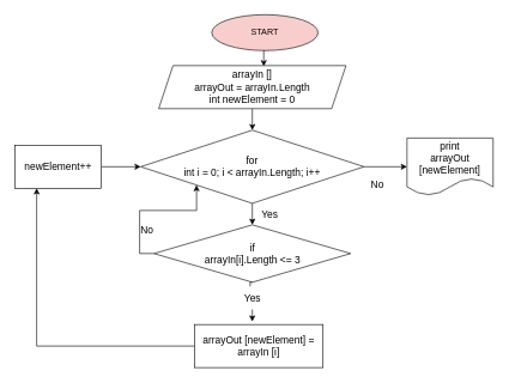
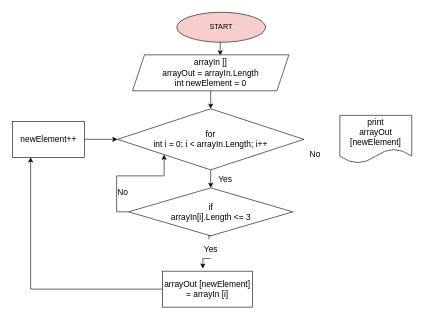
- <mxCell id="7" style="edgeStyle=orthogonalEdgeStyle;rounded=0;orthogonalLoop=1;jettySize=auto;html=1;exitX=1;exitY=0.5;exitDx=0;exitDy=0;fontSize=14;" edge="1" parent="1" source="8" target="20"><mxGeometry relative="1" as="geometry" /></mxCell>
- <mxCell id="13" value="arrayOut [newElement] = arrayIn [i]" style="rounded=0;whiteSpace=wrap;html=1;fontSize=14;" vertex="1" parent="1"><mxGeometry x="270" y="452" width="179" height="60" as="geometry" /></mxCell>
+ <mxCell id="13" value="arrayOut [newElement] = arrayIn [i]" style="rounded=0;whiteSpace=wrap;html=1;fontSize=14;" vertex="1" parent="1"><mxGeometry x="270" y="452" width="150" height="60" as="geometry" /></mxCell>
